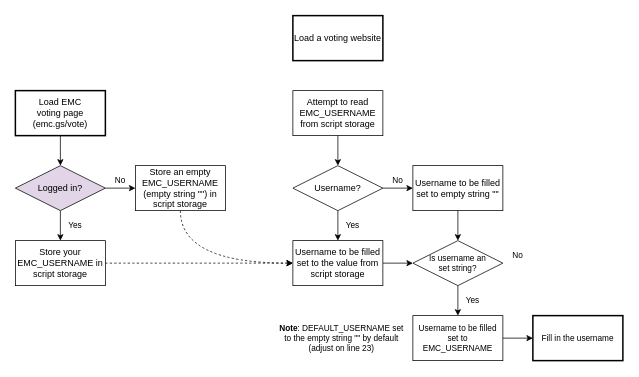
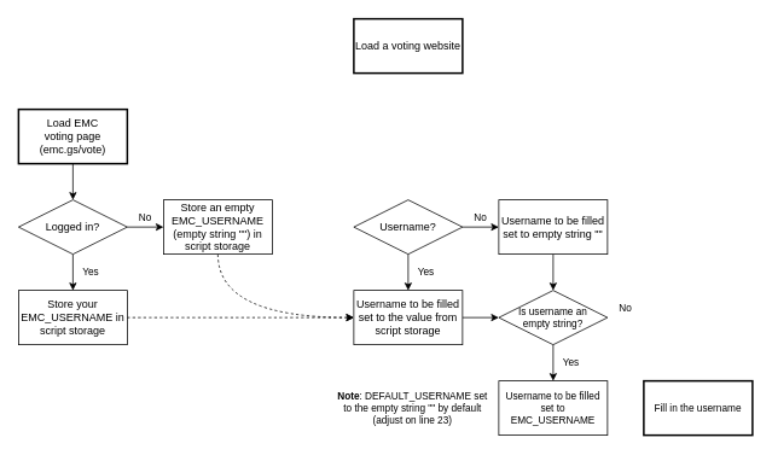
- <mxCell id="14" value="Attempt to read EMC_USERNAME from script storage" style="rounded=0;whiteSpace=wrap;html=1;" vertex="1" parent="1"><mxGeometry x="390" y="120" width="120" height="60" as="geometry" /></mxCell>
- <mxCell id="13" style="edgeStyle=orthogonalEdgeStyle;rounded=0;orthogonalLoop=1;jettySize=auto;html=1;exitX=0.5;exitY=1;exitDx=0;exitDy=0;entryX=0.5;entryY=0;entryDx=0;entryDy=0;" edge="1" parent="1" source="14" target="17"><mxGeometry relative="1" as="geometry" /></mxCell>
- <mxCell id="7" value="Logged in?" style="rhombus;whiteSpace=wrap;html=1;fillColor=#e1d5e7;" vertex="1" parent="1"><mxGeometry x="20" y="220" width="120" height="60" as="geometry" /></mxCell>
+ <mxCell id="7" value="Logged in?" style="rhombus;whiteSpace=wrap;html=1;" vertex="1" parent="1"><mxGeometry x="20" y="220" width="120" height="60" as="geometry" /></mxCell>
- <mxCell id="23" value="&lt;div style=&quot;font-size: 11px&quot;&gt;Is username an&lt;/div&gt;&lt;div style=&quot;font-size: 11px&quot;&gt;set string?&lt;/div&gt;" style="rhombus;whiteSpace=wrap;html=1;fontSize=11;" vertex="1" parent="1"><mxGeometry x="550" y="320" width="120" height="60" as="geometry" /></mxCell>
+ <mxCell id="23" value="&lt;div style=&quot;font-size: 11px&quot;&gt;Is username an&lt;/div&gt;&lt;div style=&quot;font-size: 11px&quot;&gt;empty string?&lt;/div&gt;" style="rhombus;whiteSpace=wrap;html=1;fontSize=11;" vertex="1" parent="1"><mxGeometry x="550" y="320" width="120" height="60" as="geometry" /></mxCell>
- <mxCell id="24" style="edgeStyle=orthogonalEdgeStyle;rounded=0;orthogonalLoop=1;jettySize=auto;html=1;exitX=1;exitY=0.5;exitDx=0;exitDy=0;entryX=0;entryY=0.5;entryDx=0;entryDy=0;fontSize=11;" edge="1" parent="1" source="25" target="26"><mxGeometry relative="1" as="geometry" /></mxCell>
